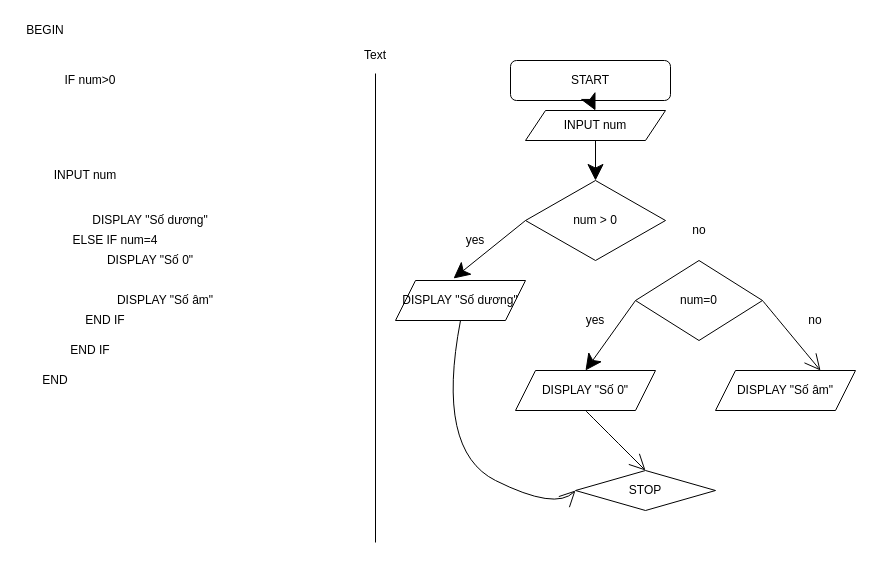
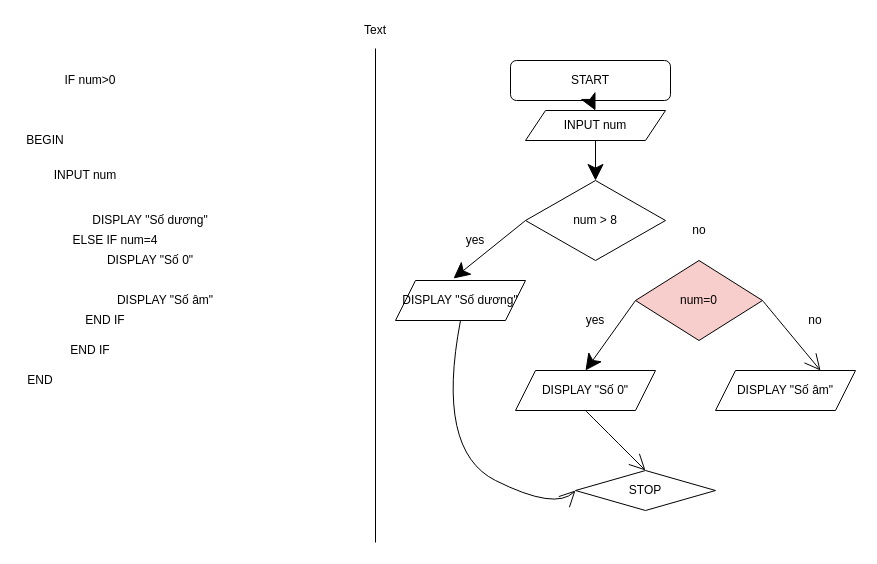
- <mxCell id="3" value="BEGIN" style="text;html=1;strokeColor=none;fillColor=none;align=center;verticalAlign=middle;whiteSpace=wrap;rounded=0;hachureGap=4;pointerEvents=0;" vertex="1" parent="1"><mxGeometry x="25" y="20" width="40" height="20" as="geometry" /></mxCell>
+ <mxCell id="3" value="BEGIN" style="text;html=1;strokeColor=none;fillColor=none;align=center;verticalAlign=middle;whiteSpace=wrap;rounded=0;hachureGap=4;pointerEvents=0;" vertex="1" parent="1"><mxGeometry x="25" y="130" width="40" height="20" as="geometry" /></mxCell>
- <mxCell id="12" value="Text" style="text;html=1;strokeColor=none;fillColor=none;align=center;verticalAlign=middle;whiteSpace=wrap;rounded=0;hachureGap=4;pointerEvents=0;" vertex="1" parent="1"><mxGeometry x="355" y="45" width="40" height="20" as="geometry" /></mxCell>
+ <mxCell id="12" value="Text" style="text;html=1;strokeColor=none;fillColor=none;align=center;verticalAlign=middle;whiteSpace=wrap;rounded=0;hachureGap=4;pointerEvents=0;" vertex="1" parent="1"><mxGeometry x="355" y="20" width="40" height="20" as="geometry" /></mxCell>
- <mxCell id="16" value="num &amp;gt; 0" style="rhombus;whiteSpace=wrap;html=1;hachureGap=4;pointerEvents=0;" vertex="1" parent="1"><mxGeometry x="525" y="180" width="140" height="80" as="geometry" /></mxCell>
+ <mxCell id="16" value="num &amp;gt; 8" style="rhombus;whiteSpace=wrap;html=1;hachureGap=4;pointerEvents=0;" vertex="1" parent="1"><mxGeometry x="525" y="180" width="140" height="80" as="geometry" /></mxCell>
- <mxCell id="20" value="num=0" style="rhombus;whiteSpace=wrap;html=1;hachureGap=4;pointerEvents=0;" vertex="1" parent="1"><mxGeometry x="635" y="260" width="127" height="80" as="geometry" /></mxCell>
+ <mxCell id="20" value="num=0" style="rhombus;whiteSpace=wrap;html=1;hachureGap=4;pointerEvents=0;fillColor=#f8cecc;" vertex="1" parent="1"><mxGeometry x="635" y="260" width="127" height="80" as="geometry" /></mxCell>
- <mxCell id="13" value="END" style="text;html=1;strokeColor=none;fillColor=none;align=center;verticalAlign=middle;whiteSpace=wrap;rounded=0;hachureGap=4;pointerEvents=0;" vertex="1" parent="1"><mxGeometry x="35" y="370" width="40" height="20" as="geometry" /></mxCell>
+ <mxCell id="13" value="END" style="text;html=1;strokeColor=none;fillColor=none;align=center;verticalAlign=middle;whiteSpace=wrap;rounded=0;hachureGap=4;pointerEvents=0;" vertex="1" parent="1"><mxGeometry x="20" y="370" width="40" height="20" as="geometry" /></mxCell>
